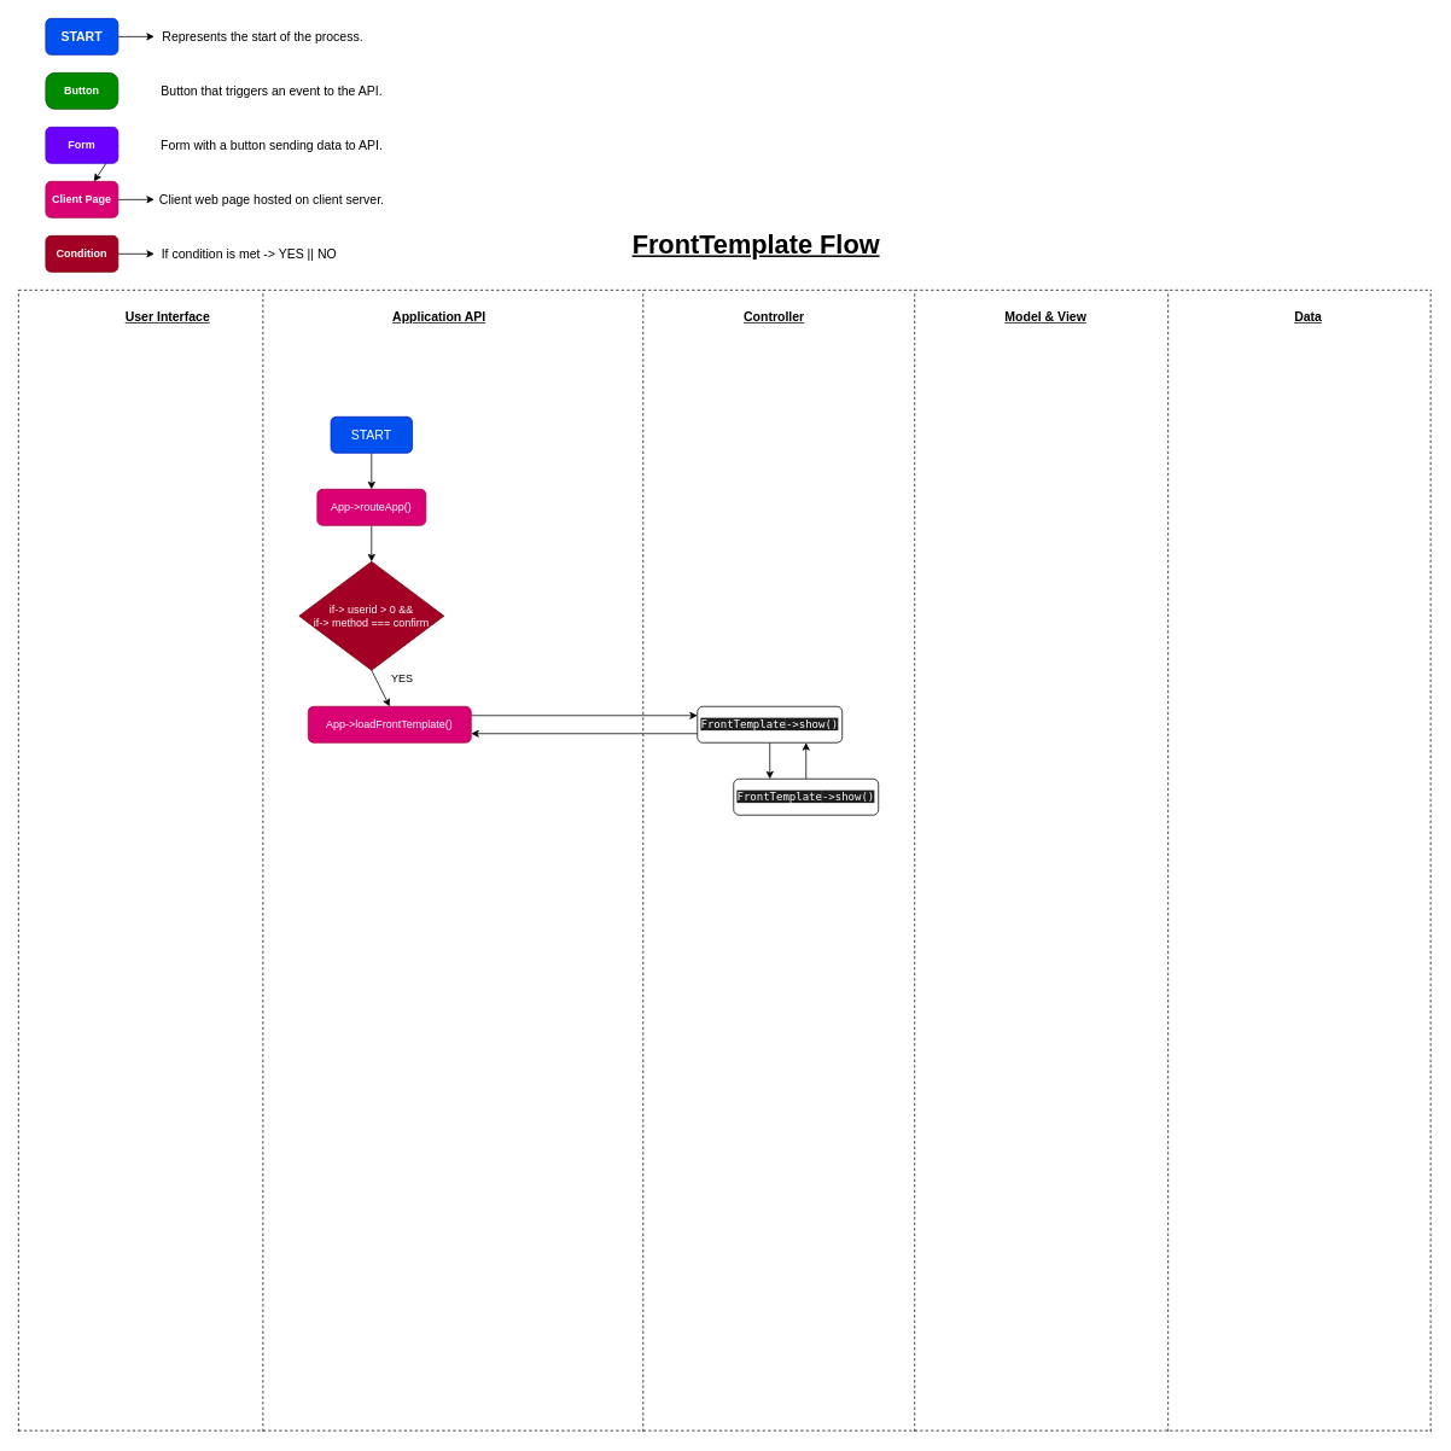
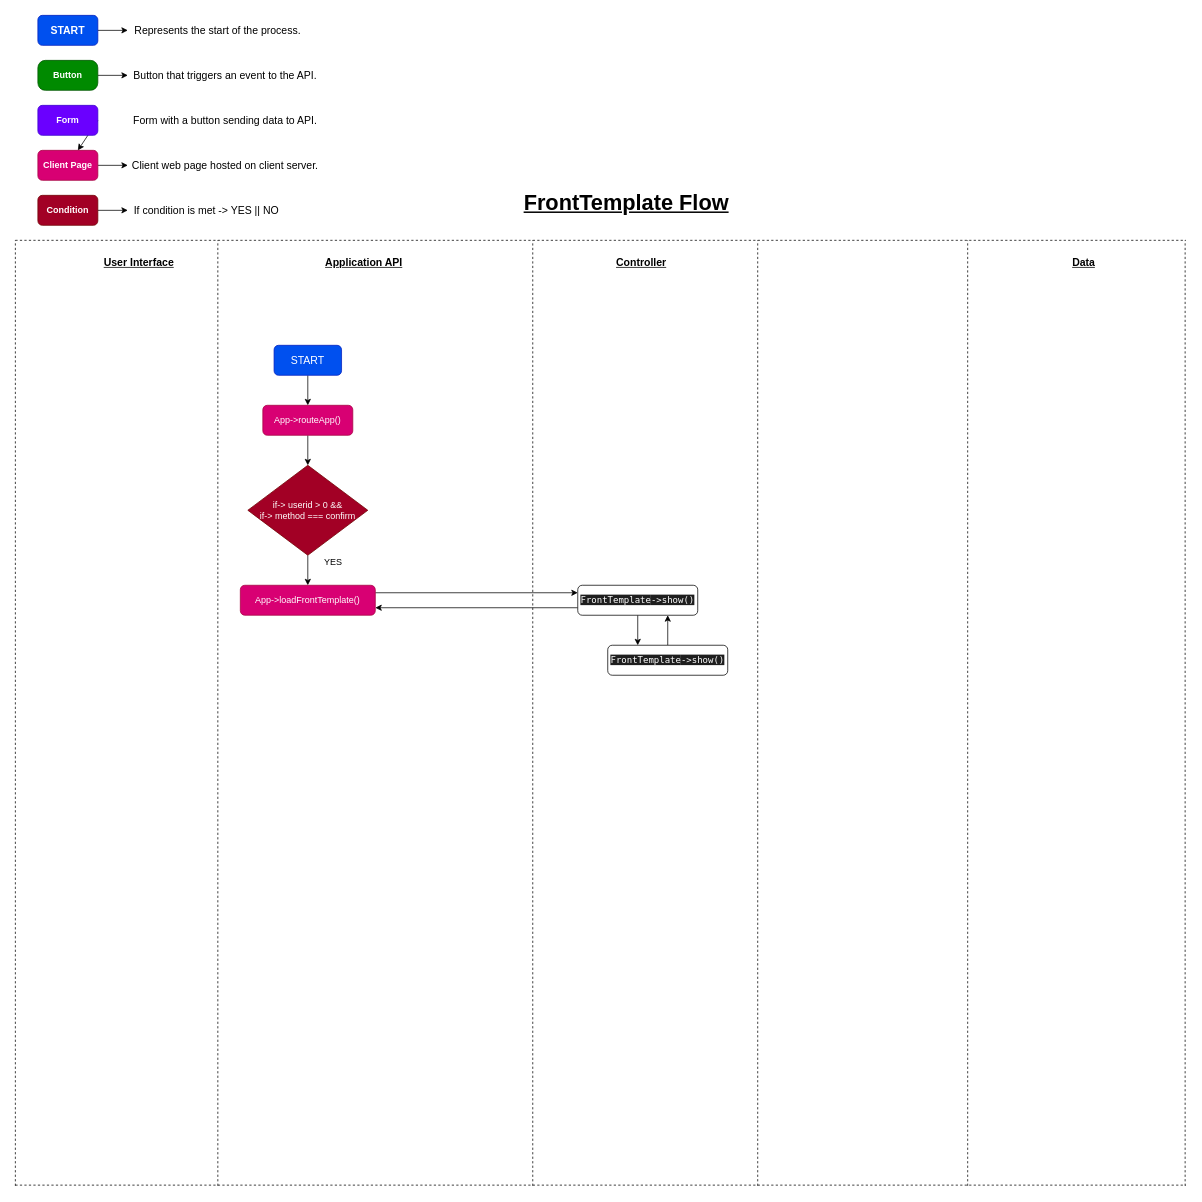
+ <mxCell id="15" style="edgeStyle=none;html=1;exitX=1;exitY=0.5;exitDx=0;exitDy=0;entryX=0;entryY=0.5;entryDx=0;entryDy=0;fontSize=14;" edge="1" parent="1" source="16" target="22"><mxGeometry relative="1" as="geometry" /></mxCell>
- <mxCell id="14" value="Model &amp;amp; View" style="text;html=1;strokeColor=none;fillColor=none;align=center;verticalAlign=middle;whiteSpace=wrap;rounded=0;fontStyle=5;fontSize=14;" vertex="1" parent="1"><mxGeometry x="1080" y="340" width="150" height="20" as="geometry" /></mxCell>
- <mxCell id="39" value="App-&amp;gt;loadFrontTemplate()" style="rounded=1;whiteSpace=wrap;html=1;fillColor=#d80073;strokeColor=#A50040;fontColor=#ffffff;" vertex="1" parent="1"><mxGeometry x="340" y="780" width="180" height="40" as="geometry" /></mxCell>
+ <mxCell id="39" value="App-&amp;gt;loadFrontTemplate()" style="rounded=1;whiteSpace=wrap;html=1;fillColor=#d80073;strokeColor=#A50040;fontColor=#ffffff;" vertex="1" parent="1"><mxGeometry x="320" y="780" width="180" height="40" as="geometry" /></mxCell>
